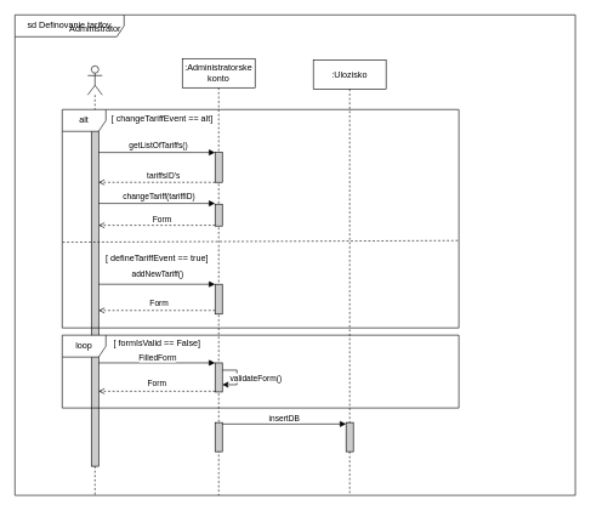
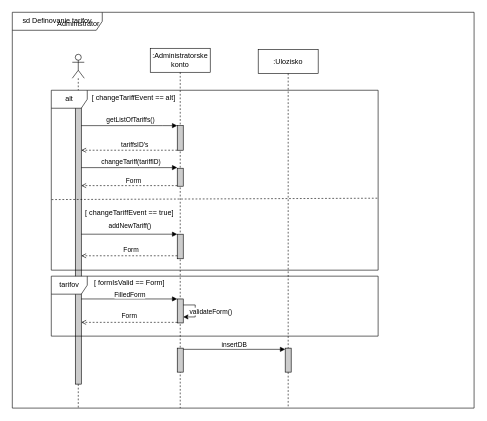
- <mxCell id="27" value="[ defineTariffEvent == true]" style="text;html=1;align=center;verticalAlign=middle;resizable=0;points=[];autosize=1;strokeColor=none;fillColor=none;" vertex="1" parent="1"><mxGeometry x="135" y="340" width="160" height="30" as="geometry" /></mxCell>
+ <mxCell id="27" value="[ changeTariffEvent == true]" style="text;html=1;align=center;verticalAlign=middle;resizable=0;points=[];autosize=1;strokeColor=none;fillColor=none;" vertex="1" parent="1"><mxGeometry x="135" y="340" width="160" height="30" as="geometry" /></mxCell>
- <mxCell id="37" value="[ formIsValid == False]" style="text;html=1;align=center;verticalAlign=middle;resizable=0;points=[];autosize=1;strokeColor=none;fillColor=none;" vertex="1" parent="1"><mxGeometry x="145" y="456" width="140" height="30" as="geometry" /></mxCell>
+ <mxCell id="37" value="[ formIsValid == Form]" style="text;html=1;align=center;verticalAlign=middle;resizable=0;points=[];autosize=1;strokeColor=none;fillColor=none;" vertex="1" parent="1"><mxGeometry x="145" y="456" width="140" height="30" as="geometry" /></mxCell>
- <mxCell id="36" value="loop" style="shape=umlFrame;whiteSpace=wrap;html=1;pointerEvents=0;" vertex="1" parent="1"><mxGeometry x="85" y="460" width="545" height="100" as="geometry" /></mxCell>
+ <mxCell id="36" value="tarifov" style="shape=umlFrame;whiteSpace=wrap;html=1;pointerEvents=0;" vertex="1" parent="1"><mxGeometry x="85" y="460" width="545" height="100" as="geometry" /></mxCell>
